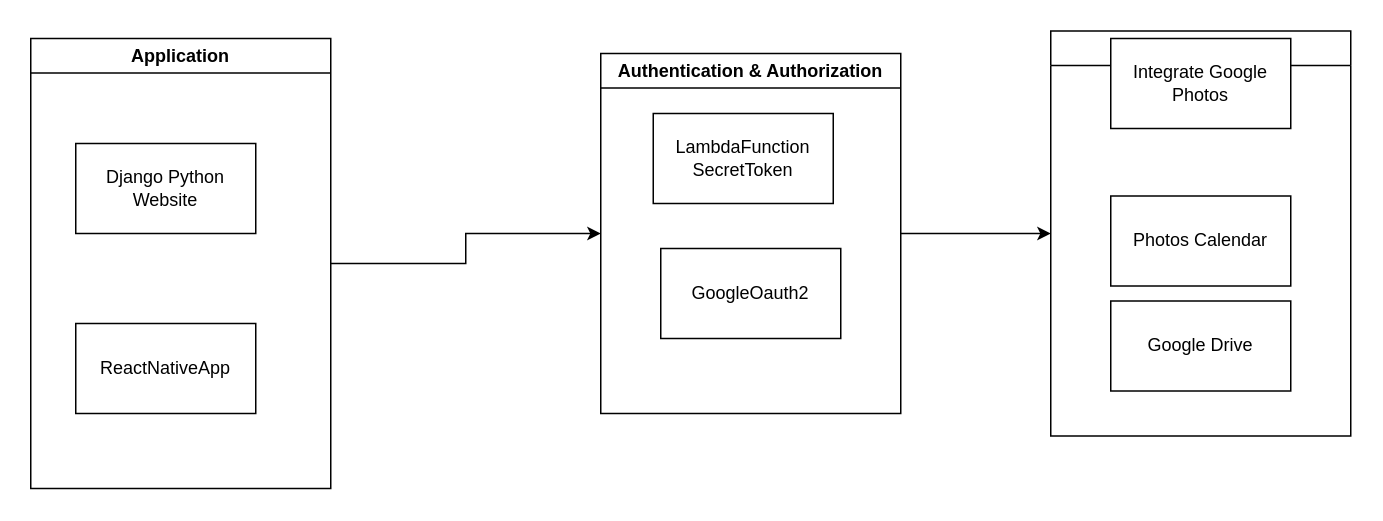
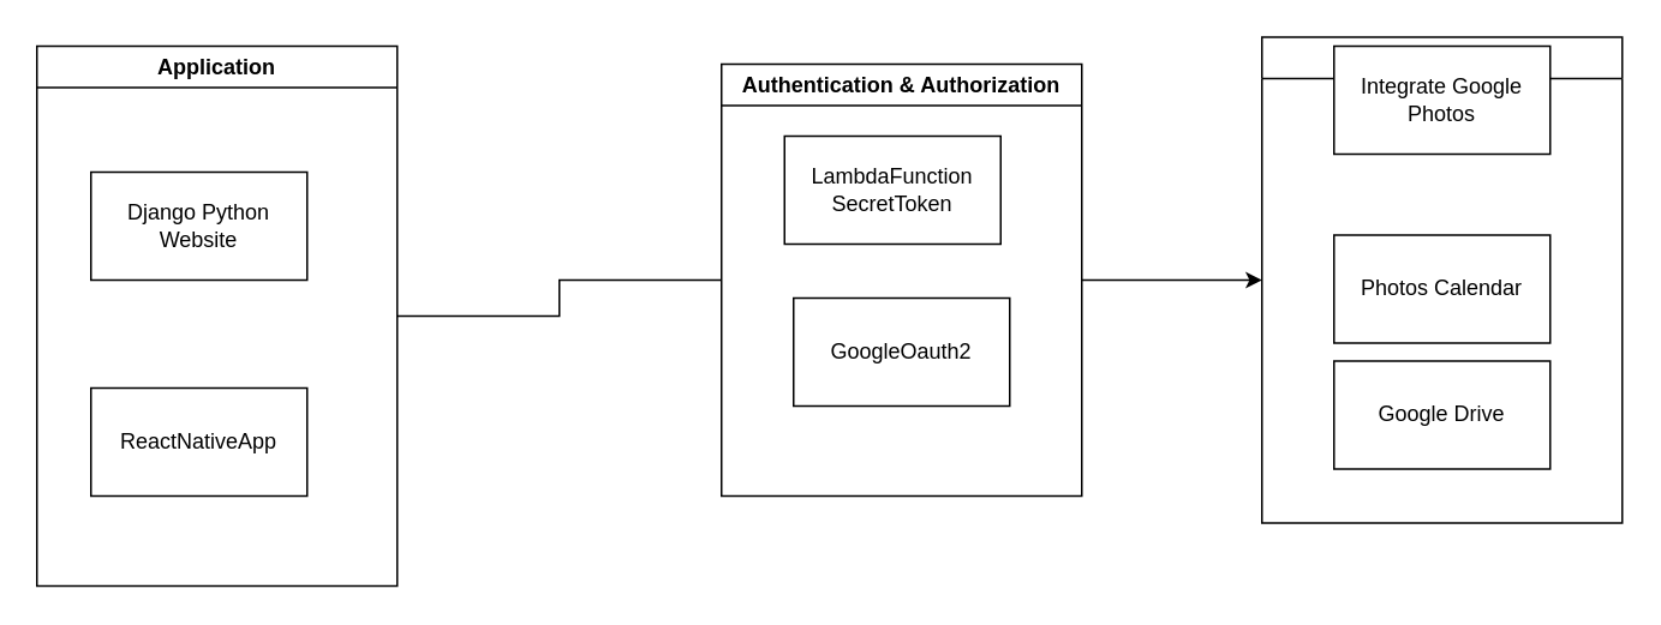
- <mxCell id="2" style="edgeStyle=orthogonalEdgeStyle;rounded=0;orthogonalLoop=1;jettySize=auto;html=1;entryX=0;entryY=0.5;entryDx=0;entryDy=0;exitX=1;exitY=0.5;exitDx=0;exitDy=0;" edge="1" parent="1" source="11" target="4"><mxGeometry relative="1" as="geometry" /></mxCell>
+ <mxCell id="2" style="edgeStyle=orthogonalEdgeStyle;rounded=0;orthogonalLoop=1;jettySize=auto;html=1;entryX=0;entryY=0.5;entryDx=0;entryDy=0;exitX=1;exitY=0.5;exitDx=0;exitDy=0;endArrow=none;" edge="1" parent="1" source="11" target="4"><mxGeometry relative="1" as="geometry" /></mxCell>
